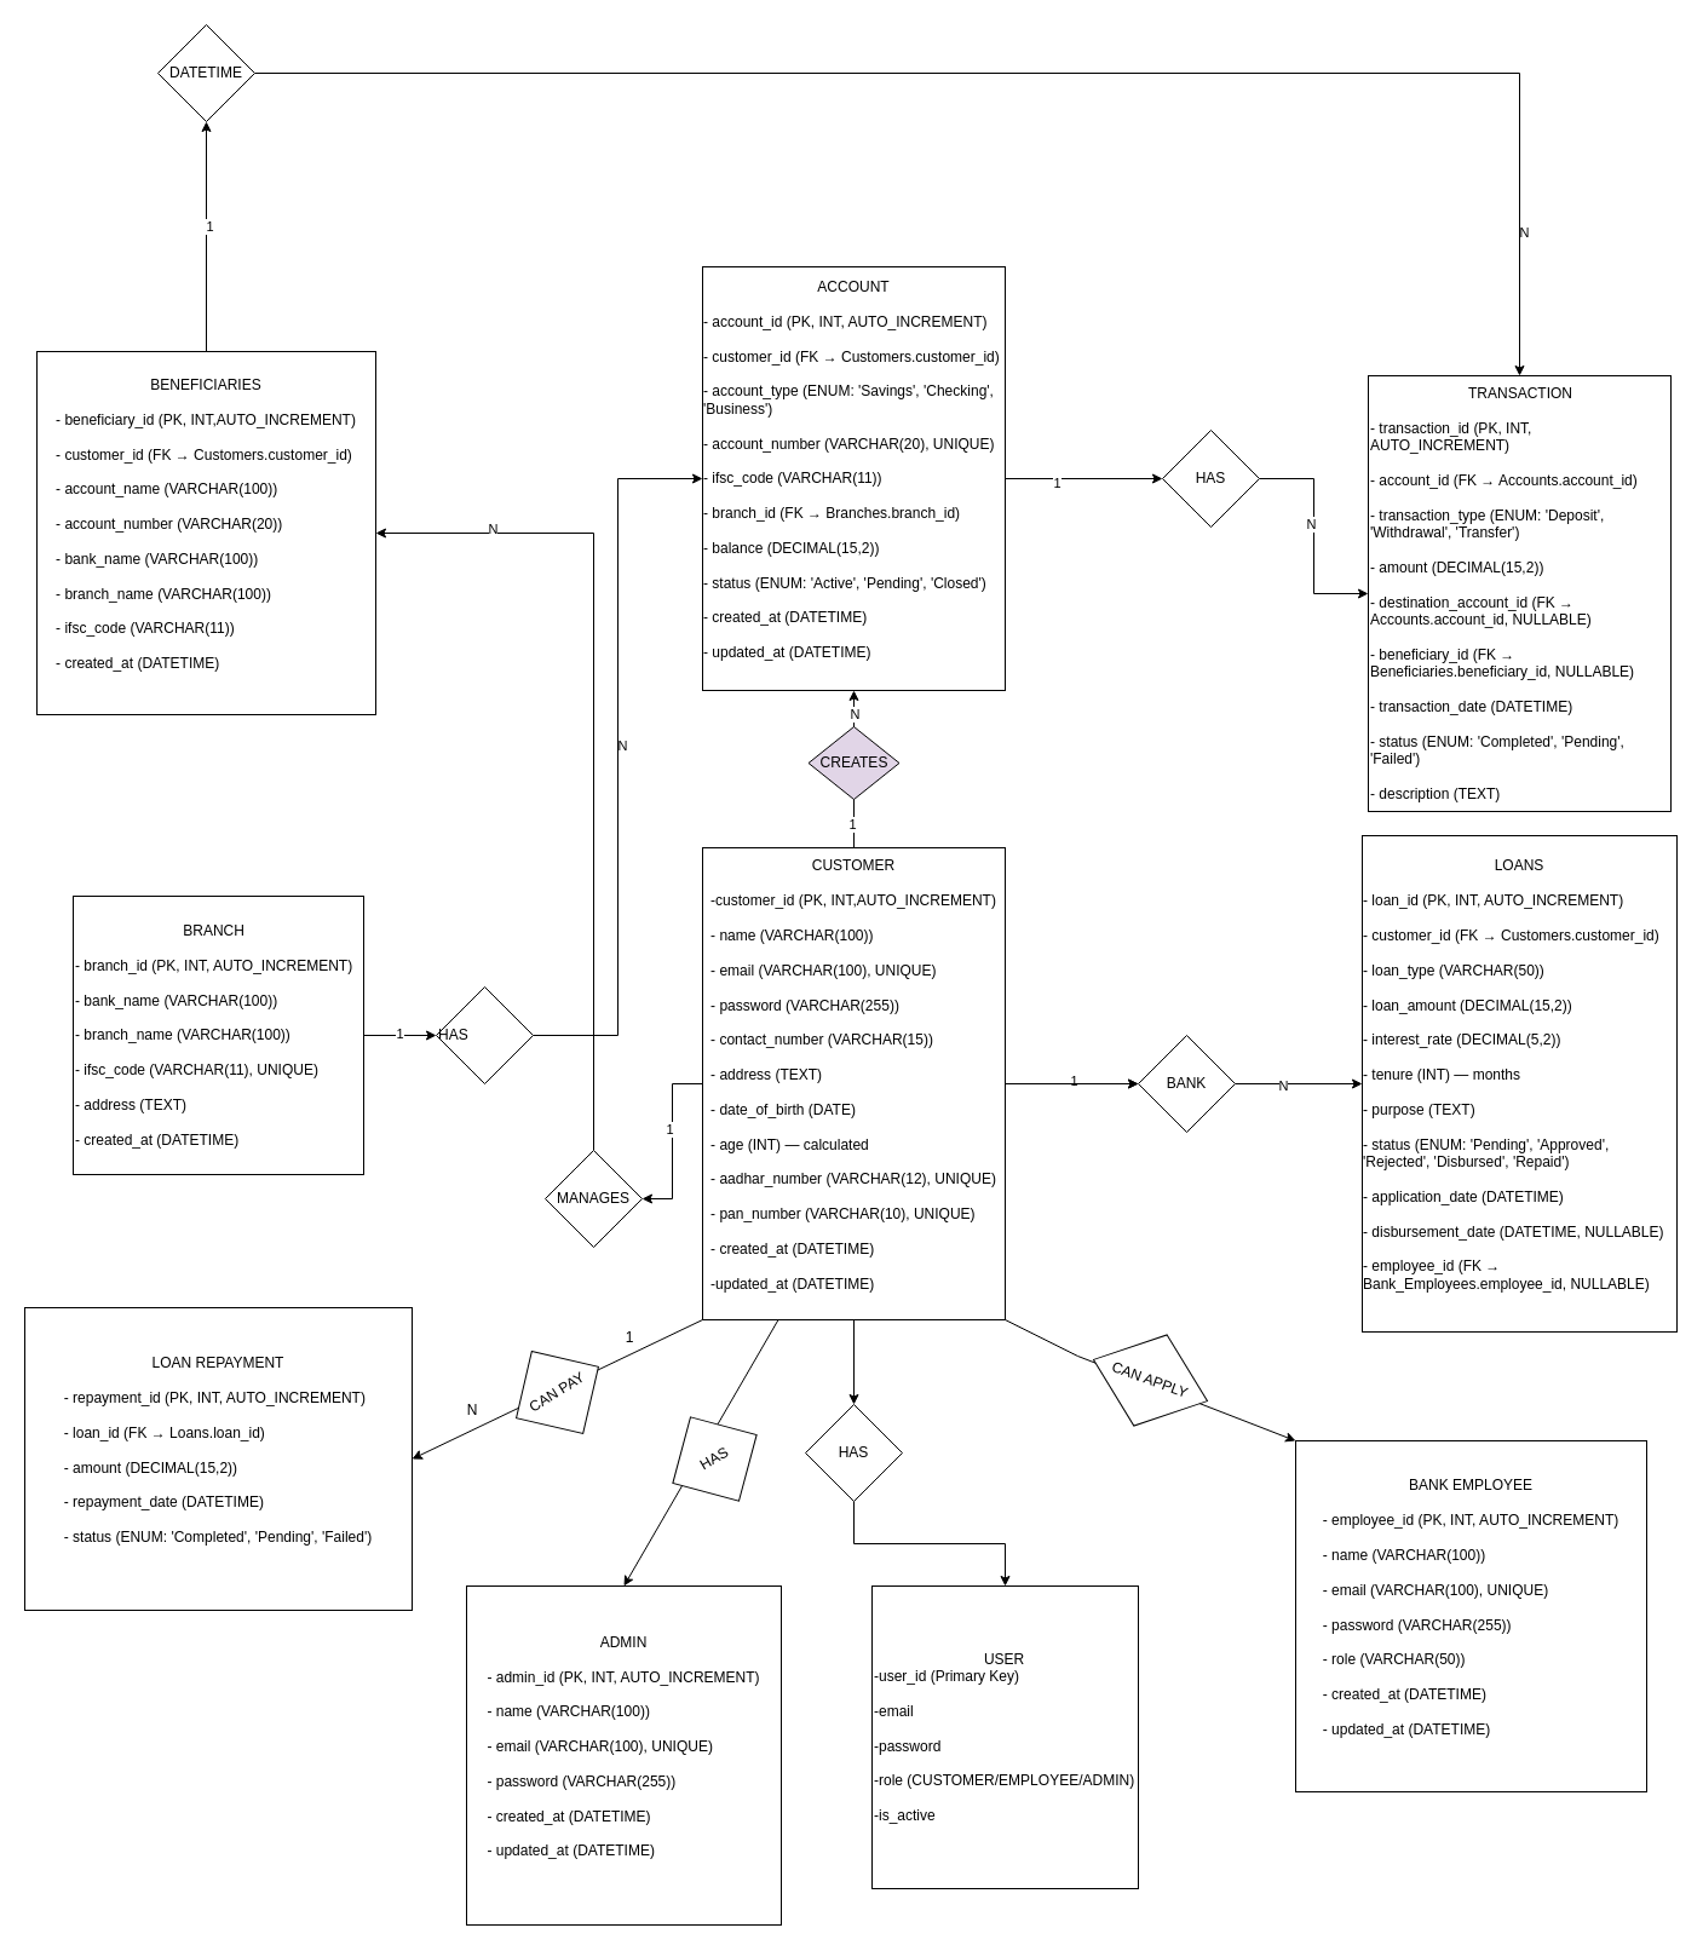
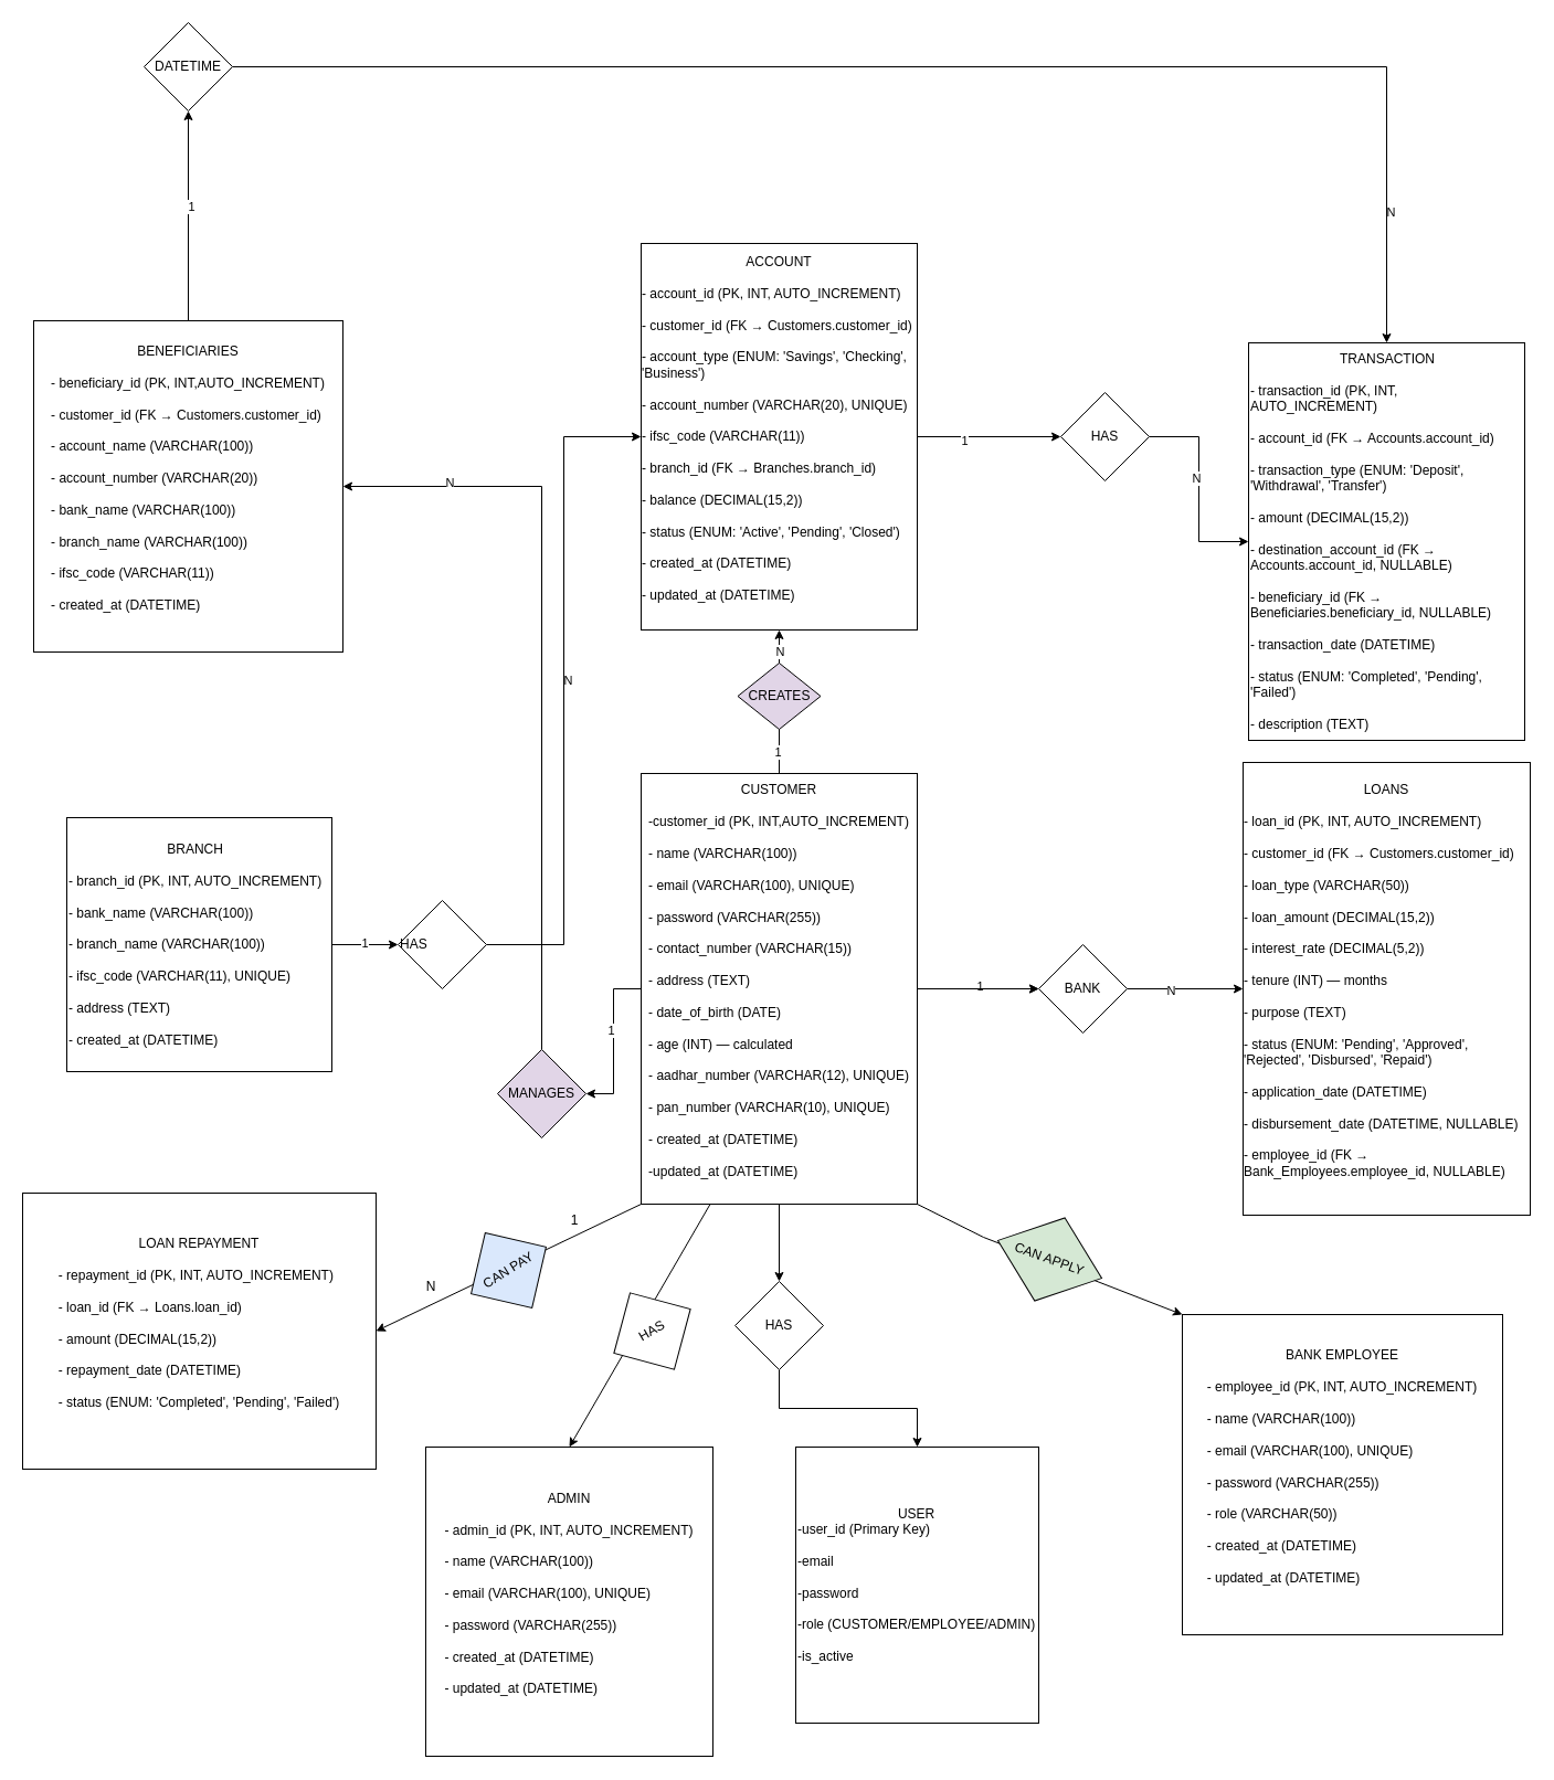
- <mxCell id="38" value="MANAGES" style="rhombus;whiteSpace=wrap;html=1;rounded=0;" vertex="1" parent="1"><mxGeometry x="450" y="950" width="80" height="80" as="geometry" /></mxCell>
+ <mxCell id="38" value="MANAGES" style="rhombus;whiteSpace=wrap;html=1;rounded=0;fillColor=#e1d5e7;" vertex="1" parent="1"><mxGeometry x="450" y="950" width="80" height="80" as="geometry" /></mxCell>
- <mxCell id="46" value="CAN APPLY" style="rhombus;whiteSpace=wrap;html=1;rotation=20;" vertex="1" parent="1"><mxGeometry x="900" y="1100" width="100" height="80" as="geometry" /></mxCell>
+ <mxCell id="46" value="CAN APPLY" style="rhombus;whiteSpace=wrap;html=1;rotation=20;fillColor=#d5e8d4;" vertex="1" parent="1"><mxGeometry x="900" y="1100" width="100" height="80" as="geometry" /></mxCell>
- <mxCell id="48" value="CAN PAY" style="rhombus;whiteSpace=wrap;html=1;rotation=-32;" vertex="1" parent="1"><mxGeometry x="420" y="1110" width="80" height="80" as="geometry" /></mxCell>
+ <mxCell id="48" value="CAN PAY" style="rhombus;whiteSpace=wrap;html=1;rotation=-32;fillColor=#dae8fc;" vertex="1" parent="1"><mxGeometry x="420" y="1110" width="80" height="80" as="geometry" /></mxCell>
